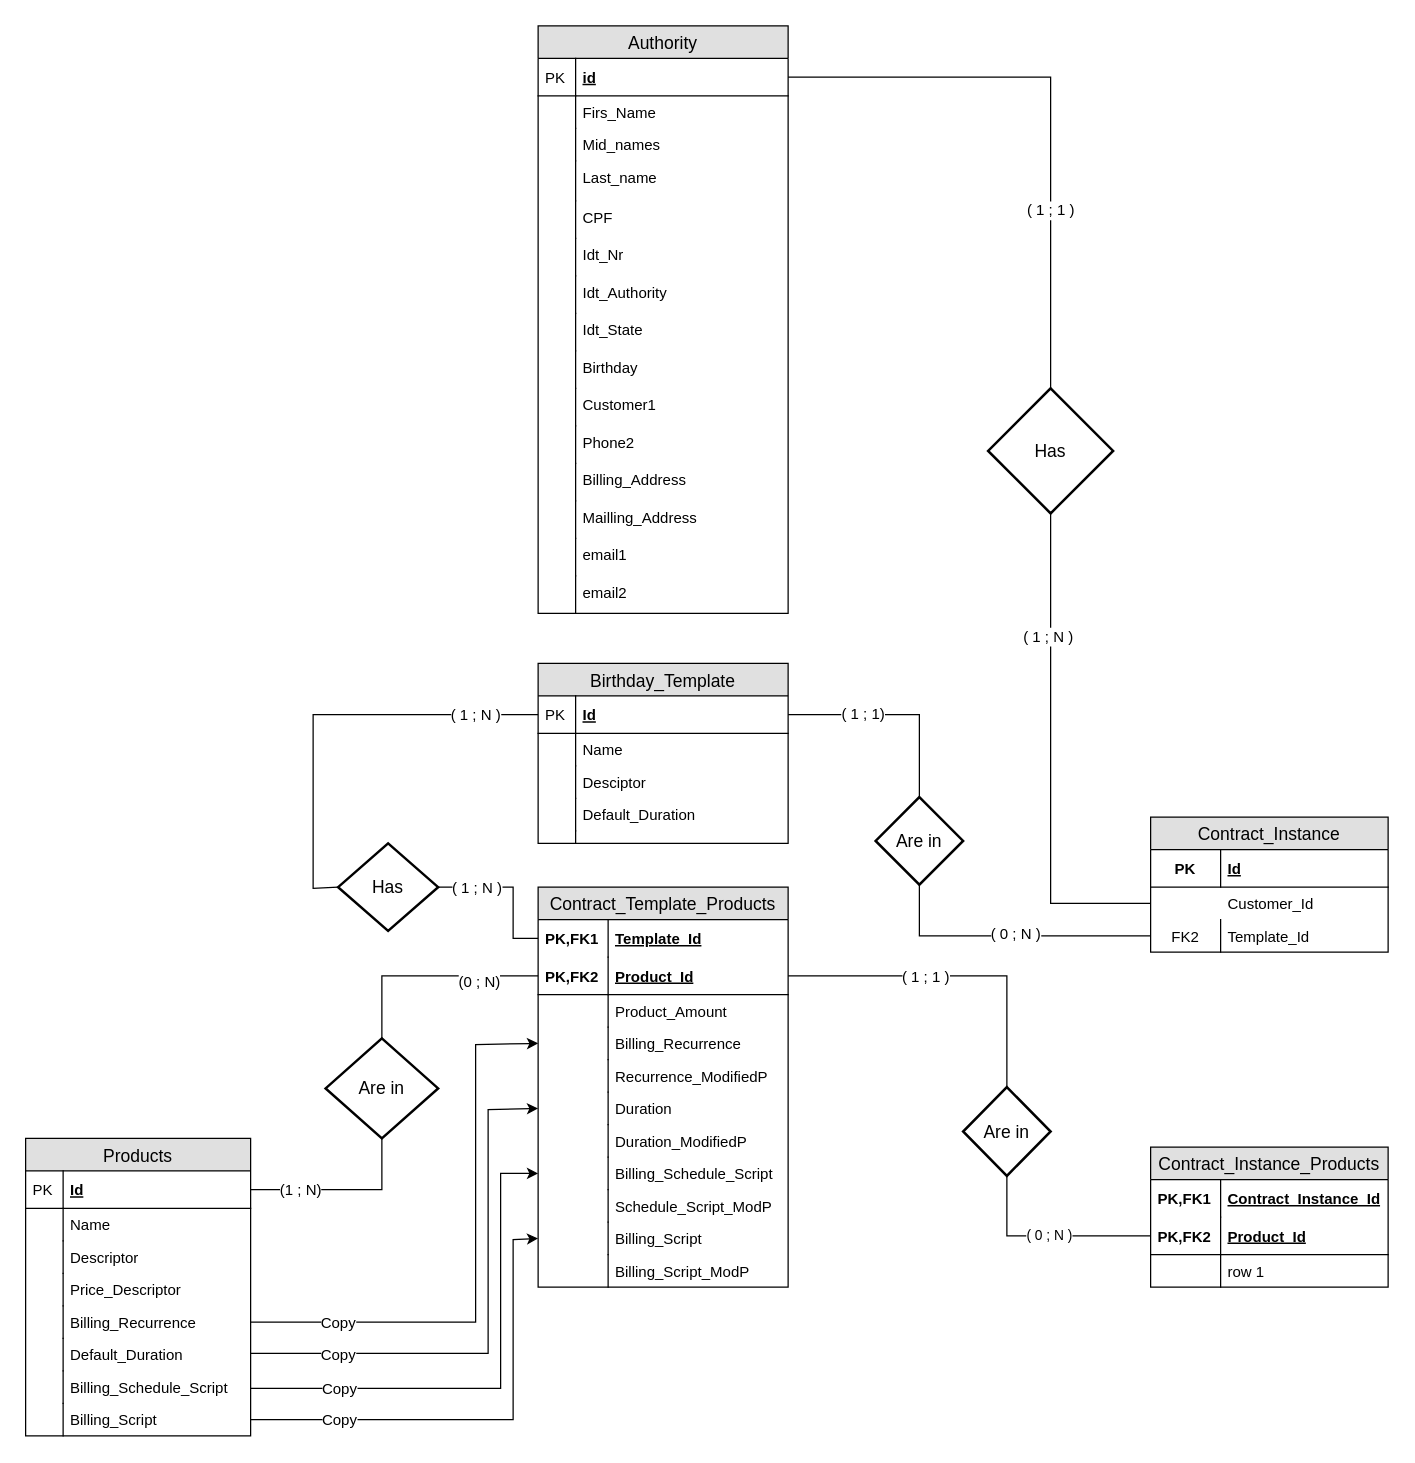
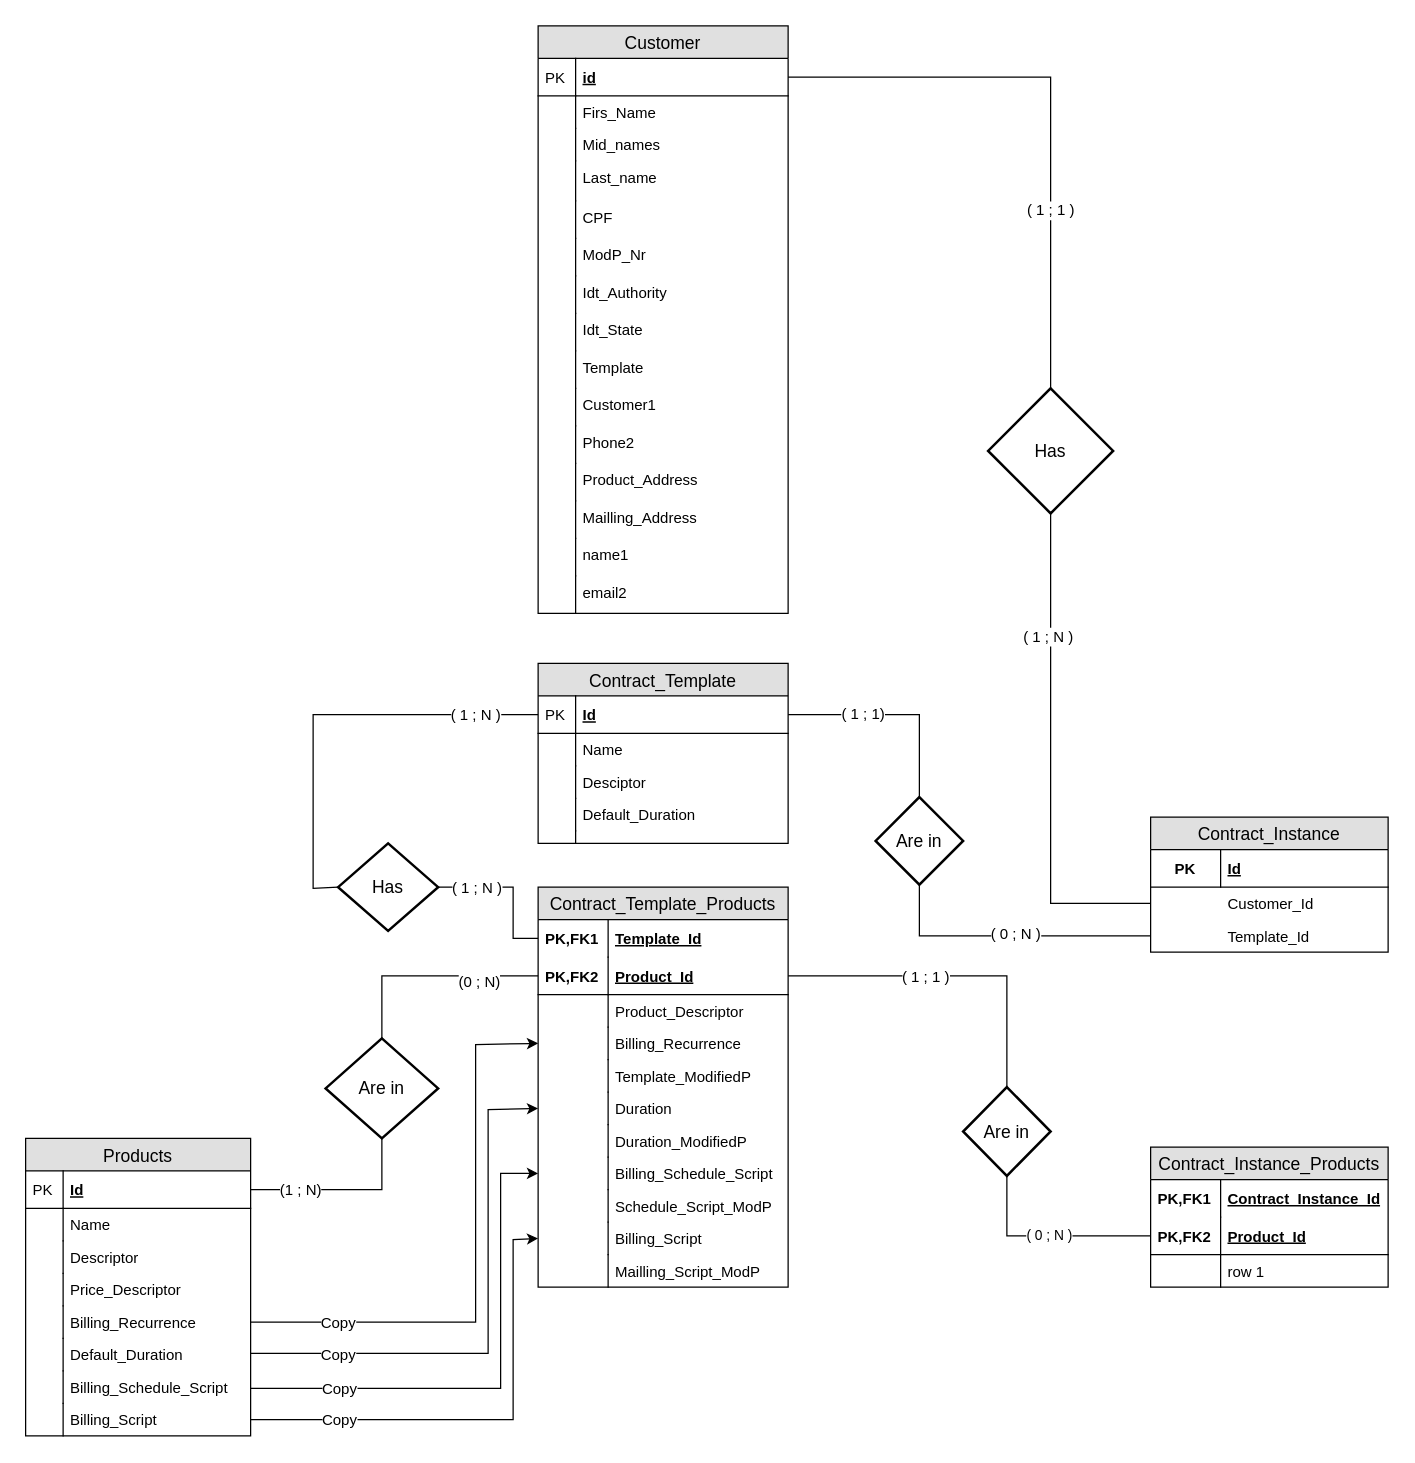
- <mxCell id="2" value="Authority" style="swimlane;fontStyle=0;childLayout=stackLayout;horizontal=1;startSize=26;fillColor=#e0e0e0;horizontalStack=0;resizeParent=1;resizeParentMax=0;resizeLast=0;collapsible=1;marginBottom=0;swimlaneFillColor=#ffffff;align=center;fontSize=14;" vertex="1" parent="1"><mxGeometry x="430" y="20" width="200" height="470" as="geometry"><mxRectangle x="430" y="-250" width="90" height="26" as="alternateBounds" /></mxGeometry></mxCell>
+ <mxCell id="2" value="Customer" style="swimlane;fontStyle=0;childLayout=stackLayout;horizontal=1;startSize=26;fillColor=#e0e0e0;horizontalStack=0;resizeParent=1;resizeParentMax=0;resizeLast=0;collapsible=1;marginBottom=0;swimlaneFillColor=#ffffff;align=center;fontSize=14;" vertex="1" parent="1"><mxGeometry x="430" y="20" width="200" height="470" as="geometry"><mxRectangle x="430" y="-250" width="90" height="26" as="alternateBounds" /></mxGeometry></mxCell>
- <mxCell id="13" value="Idt_Nr" style="shape=partialRectangle;top=0;left=0;right=0;bottom=0;align=left;verticalAlign=top;fillColor=none;spacingLeft=34;spacingRight=4;overflow=hidden;rotatable=0;points=[[0,0.5],[1,0.5]];portConstraint=eastwest;dropTarget=0;fontSize=12;" vertex="1" parent="2"><mxGeometry y="170" width="200" height="30" as="geometry" /></mxCell>
+ <mxCell id="13" value="ModP_Nr" style="shape=partialRectangle;top=0;left=0;right=0;bottom=0;align=left;verticalAlign=top;fillColor=none;spacingLeft=34;spacingRight=4;overflow=hidden;rotatable=0;points=[[0,0.5],[1,0.5]];portConstraint=eastwest;dropTarget=0;fontSize=12;" vertex="1" parent="2"><mxGeometry y="170" width="200" height="30" as="geometry" /></mxCell>
- <mxCell id="19" value="Birthday" style="shape=partialRectangle;top=0;left=0;right=0;bottom=0;align=left;verticalAlign=top;fillColor=none;spacingLeft=34;spacingRight=4;overflow=hidden;rotatable=0;points=[[0,0.5],[1,0.5]];portConstraint=eastwest;dropTarget=0;fontSize=12;" vertex="1" parent="2"><mxGeometry y="260" width="200" height="30" as="geometry" /></mxCell>
+ <mxCell id="19" value="Template" style="shape=partialRectangle;top=0;left=0;right=0;bottom=0;align=left;verticalAlign=top;fillColor=none;spacingLeft=34;spacingRight=4;overflow=hidden;rotatable=0;points=[[0,0.5],[1,0.5]];portConstraint=eastwest;dropTarget=0;fontSize=12;" vertex="1" parent="2"><mxGeometry y="260" width="200" height="30" as="geometry" /></mxCell>
- <mxCell id="25" value="Billing_Address" style="shape=partialRectangle;top=0;left=0;right=0;bottom=0;align=left;verticalAlign=top;fillColor=none;spacingLeft=34;spacingRight=4;overflow=hidden;rotatable=0;points=[[0,0.5],[1,0.5]];portConstraint=eastwest;dropTarget=0;fontSize=12;" vertex="1" parent="2"><mxGeometry y="350" width="200" height="30" as="geometry" /></mxCell>
+ <mxCell id="25" value="Product_Address" style="shape=partialRectangle;top=0;left=0;right=0;bottom=0;align=left;verticalAlign=top;fillColor=none;spacingLeft=34;spacingRight=4;overflow=hidden;rotatable=0;points=[[0,0.5],[1,0.5]];portConstraint=eastwest;dropTarget=0;fontSize=12;" vertex="1" parent="2"><mxGeometry y="350" width="200" height="30" as="geometry" /></mxCell>
- <mxCell id="29" value="email1" style="shape=partialRectangle;top=0;left=0;right=0;bottom=0;align=left;verticalAlign=top;fillColor=none;spacingLeft=34;spacingRight=4;overflow=hidden;rotatable=0;points=[[0,0.5],[1,0.5]];portConstraint=eastwest;dropTarget=0;fontSize=12;" vertex="1" parent="2"><mxGeometry y="410" width="200" height="30" as="geometry" /></mxCell>
+ <mxCell id="29" value="name1" style="shape=partialRectangle;top=0;left=0;right=0;bottom=0;align=left;verticalAlign=top;fillColor=none;spacingLeft=34;spacingRight=4;overflow=hidden;rotatable=0;points=[[0,0.5],[1,0.5]];portConstraint=eastwest;dropTarget=0;fontSize=12;" vertex="1" parent="2"><mxGeometry y="410" width="200" height="30" as="geometry" /></mxCell>
- <mxCell id="50" value="Birthday_Template" style="swimlane;fontStyle=0;childLayout=stackLayout;horizontal=1;startSize=26;fillColor=#e0e0e0;horizontalStack=0;resizeParent=1;resizeParentMax=0;resizeLast=0;collapsible=1;marginBottom=0;swimlaneFillColor=#ffffff;align=center;fontSize=14;" vertex="1" parent="1"><mxGeometry x="430" y="530" width="200" height="144" as="geometry"><mxRectangle x="20" y="-190" width="150" height="26" as="alternateBounds" /></mxGeometry></mxCell>
+ <mxCell id="50" value="Contract_Template" style="swimlane;fontStyle=0;childLayout=stackLayout;horizontal=1;startSize=26;fillColor=#e0e0e0;horizontalStack=0;resizeParent=1;resizeParentMax=0;resizeLast=0;collapsible=1;marginBottom=0;swimlaneFillColor=#ffffff;align=center;fontSize=14;" vertex="1" parent="1"><mxGeometry x="430" y="530" width="200" height="144" as="geometry"><mxRectangle x="20" y="-190" width="150" height="26" as="alternateBounds" /></mxGeometry></mxCell>
- <mxCell id="107" value="FK2" style="shape=partialRectangle;top=0;left=0;bottom=0;fillColor=none;align=center;verticalAlign=top;spacingLeft=4;spacingRight=4;overflow=hidden;rotatable=0;points=[];portConstraint=eastwest;part=1;fontSize=12;" vertex="1" connectable="0" parent="106"><mxGeometry width="56" height="26" as="geometry" /></mxCell>
- <mxCell id="66" value="Product_Amount" style="shape=partialRectangle;top=0;left=0;right=0;bottom=0;align=left;verticalAlign=top;fillColor=none;spacingLeft=60;spacingRight=4;overflow=hidden;rotatable=0;points=[[0,0.5],[1,0.5]];portConstraint=eastwest;dropTarget=0;fontSize=12;" vertex="1" parent="61"><mxGeometry y="86" width="200" height="26" as="geometry" /></mxCell>
+ <mxCell id="66" value="Product_Descriptor" style="shape=partialRectangle;top=0;left=0;right=0;bottom=0;align=left;verticalAlign=top;fillColor=none;spacingLeft=60;spacingRight=4;overflow=hidden;rotatable=0;points=[[0,0.5],[1,0.5]];portConstraint=eastwest;dropTarget=0;fontSize=12;" vertex="1" parent="61"><mxGeometry y="86" width="200" height="26" as="geometry" /></mxCell>
- <mxCell id="70" value="Recurrence_ModifiedP" style="shape=partialRectangle;top=0;left=0;right=0;bottom=0;align=left;verticalAlign=top;fillColor=none;spacingLeft=60;spacingRight=4;overflow=hidden;rotatable=0;points=[[0,0.5],[1,0.5]];portConstraint=eastwest;dropTarget=0;fontSize=12;" vertex="1" parent="61"><mxGeometry y="138" width="200" height="26" as="geometry" /></mxCell>
+ <mxCell id="70" value="Template_ModifiedP" style="shape=partialRectangle;top=0;left=0;right=0;bottom=0;align=left;verticalAlign=top;fillColor=none;spacingLeft=60;spacingRight=4;overflow=hidden;rotatable=0;points=[[0,0.5],[1,0.5]];portConstraint=eastwest;dropTarget=0;fontSize=12;" vertex="1" parent="61"><mxGeometry y="138" width="200" height="26" as="geometry" /></mxCell>
- <mxCell id="82" value="Billing_Script_ModP" style="shape=partialRectangle;top=0;left=0;right=0;bottom=0;align=left;verticalAlign=top;fillColor=none;spacingLeft=60;spacingRight=4;overflow=hidden;rotatable=0;points=[[0,0.5],[1,0.5]];portConstraint=eastwest;dropTarget=0;fontSize=12;" vertex="1" parent="61"><mxGeometry y="294" width="200" height="26" as="geometry" /></mxCell>
+ <mxCell id="82" value="Mailling_Script_ModP" style="shape=partialRectangle;top=0;left=0;right=0;bottom=0;align=left;verticalAlign=top;fillColor=none;spacingLeft=60;spacingRight=4;overflow=hidden;rotatable=0;points=[[0,0.5],[1,0.5]];portConstraint=eastwest;dropTarget=0;fontSize=12;" vertex="1" parent="61"><mxGeometry y="294" width="200" height="26" as="geometry" /></mxCell>
